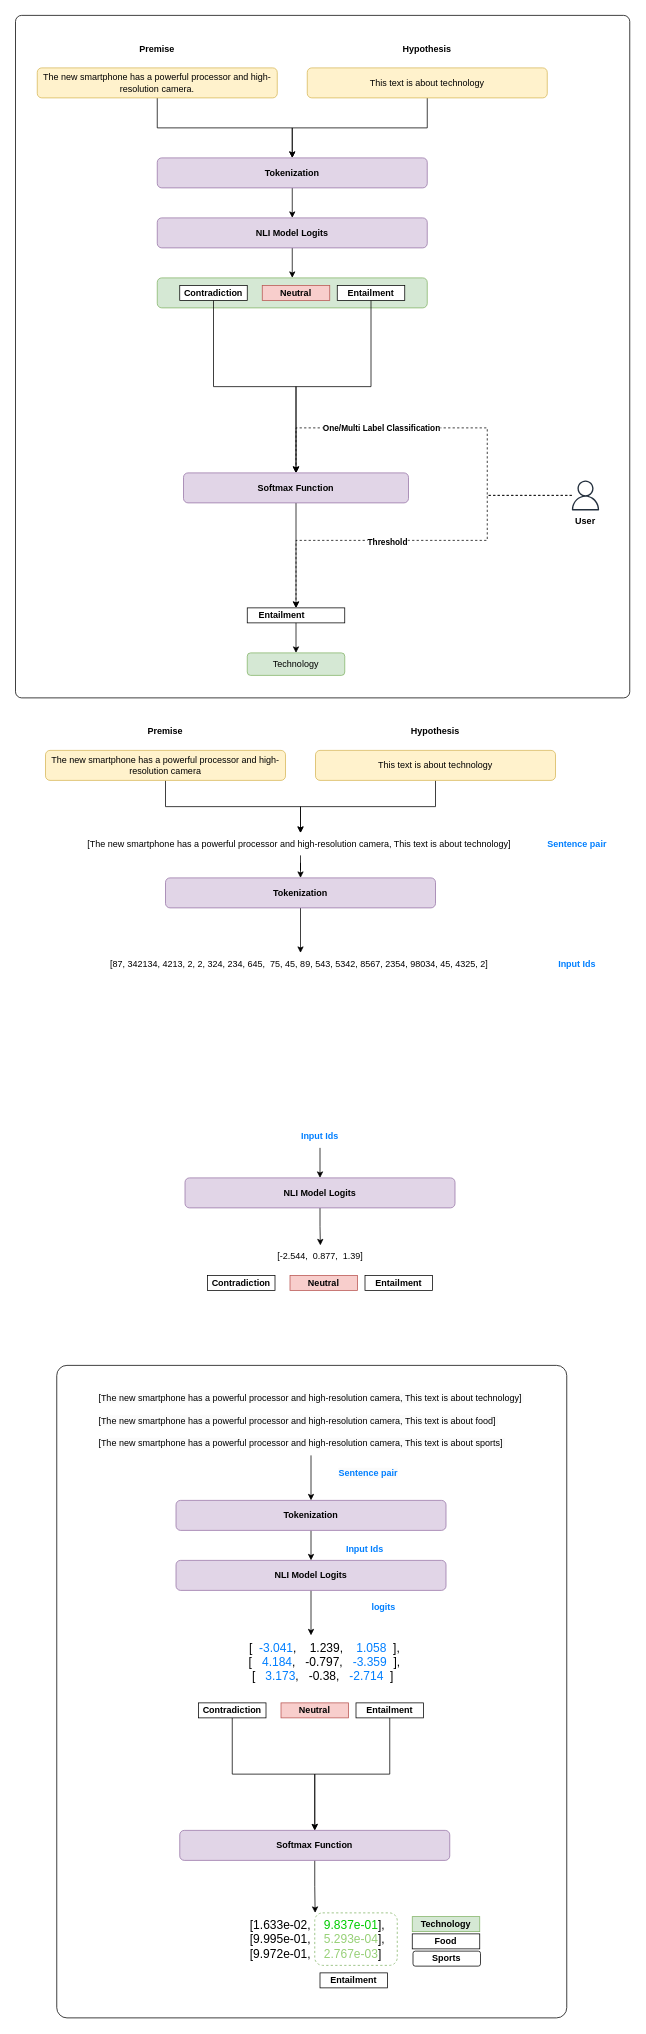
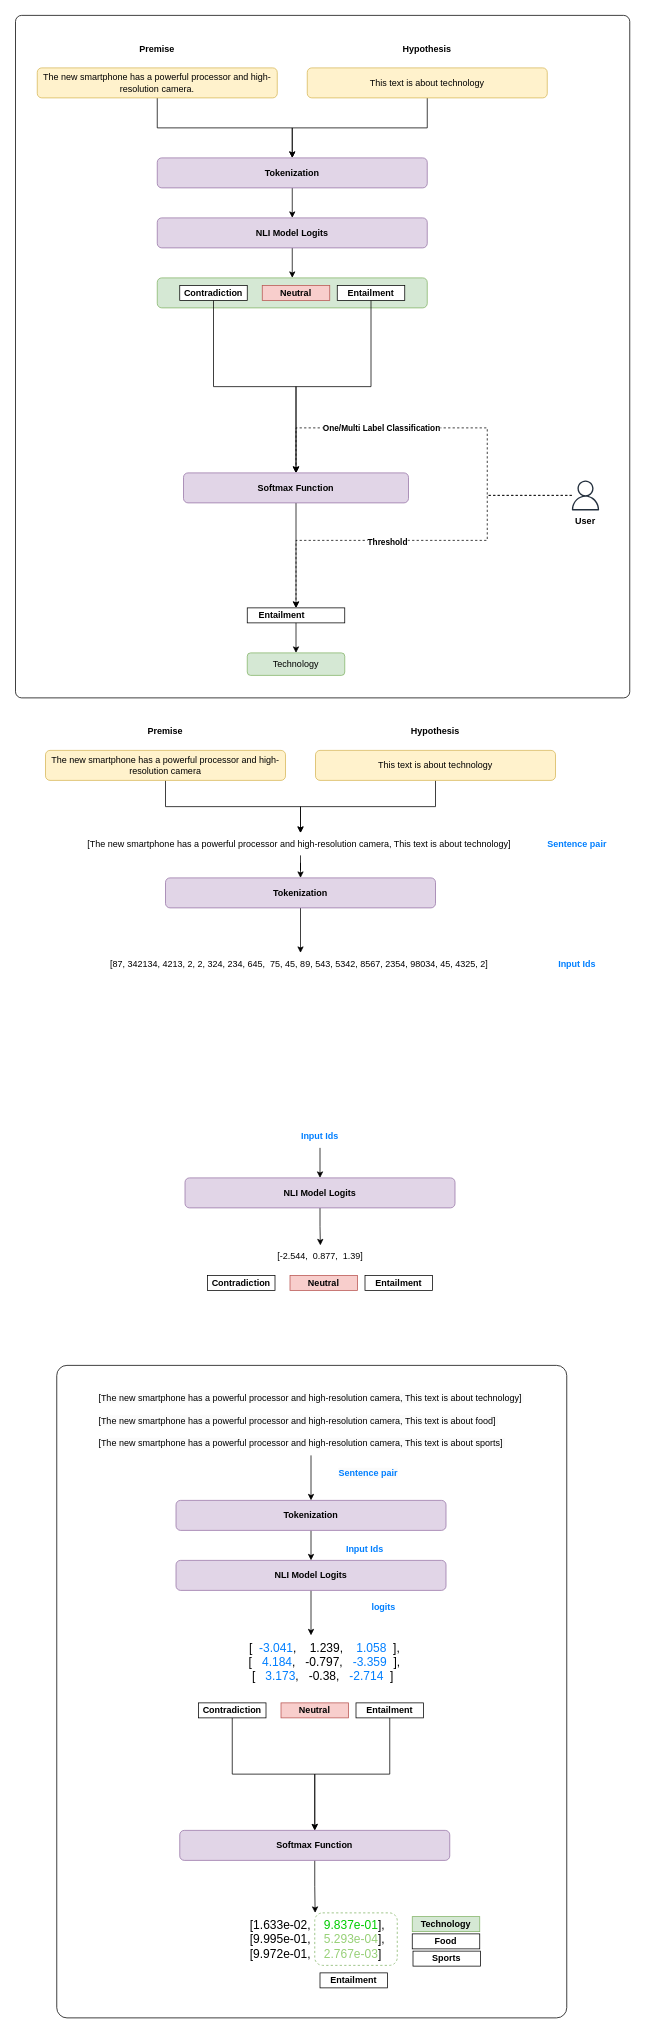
- <mxCell id="82" value="&lt;b&gt;Sports&lt;/b&gt;" style="whiteSpace=wrap;html=1;rounded=1;" vertex="1" parent="56"><mxGeometry x="475" y="781" width="90" height="20" as="geometry" /></mxCell>
+ <mxCell id="82" value="&lt;b&gt;Sports&lt;/b&gt;" style="rounded=0;whiteSpace=wrap;html=1;" vertex="1" parent="56"><mxGeometry x="475" y="781" width="90" height="20" as="geometry" /></mxCell>
